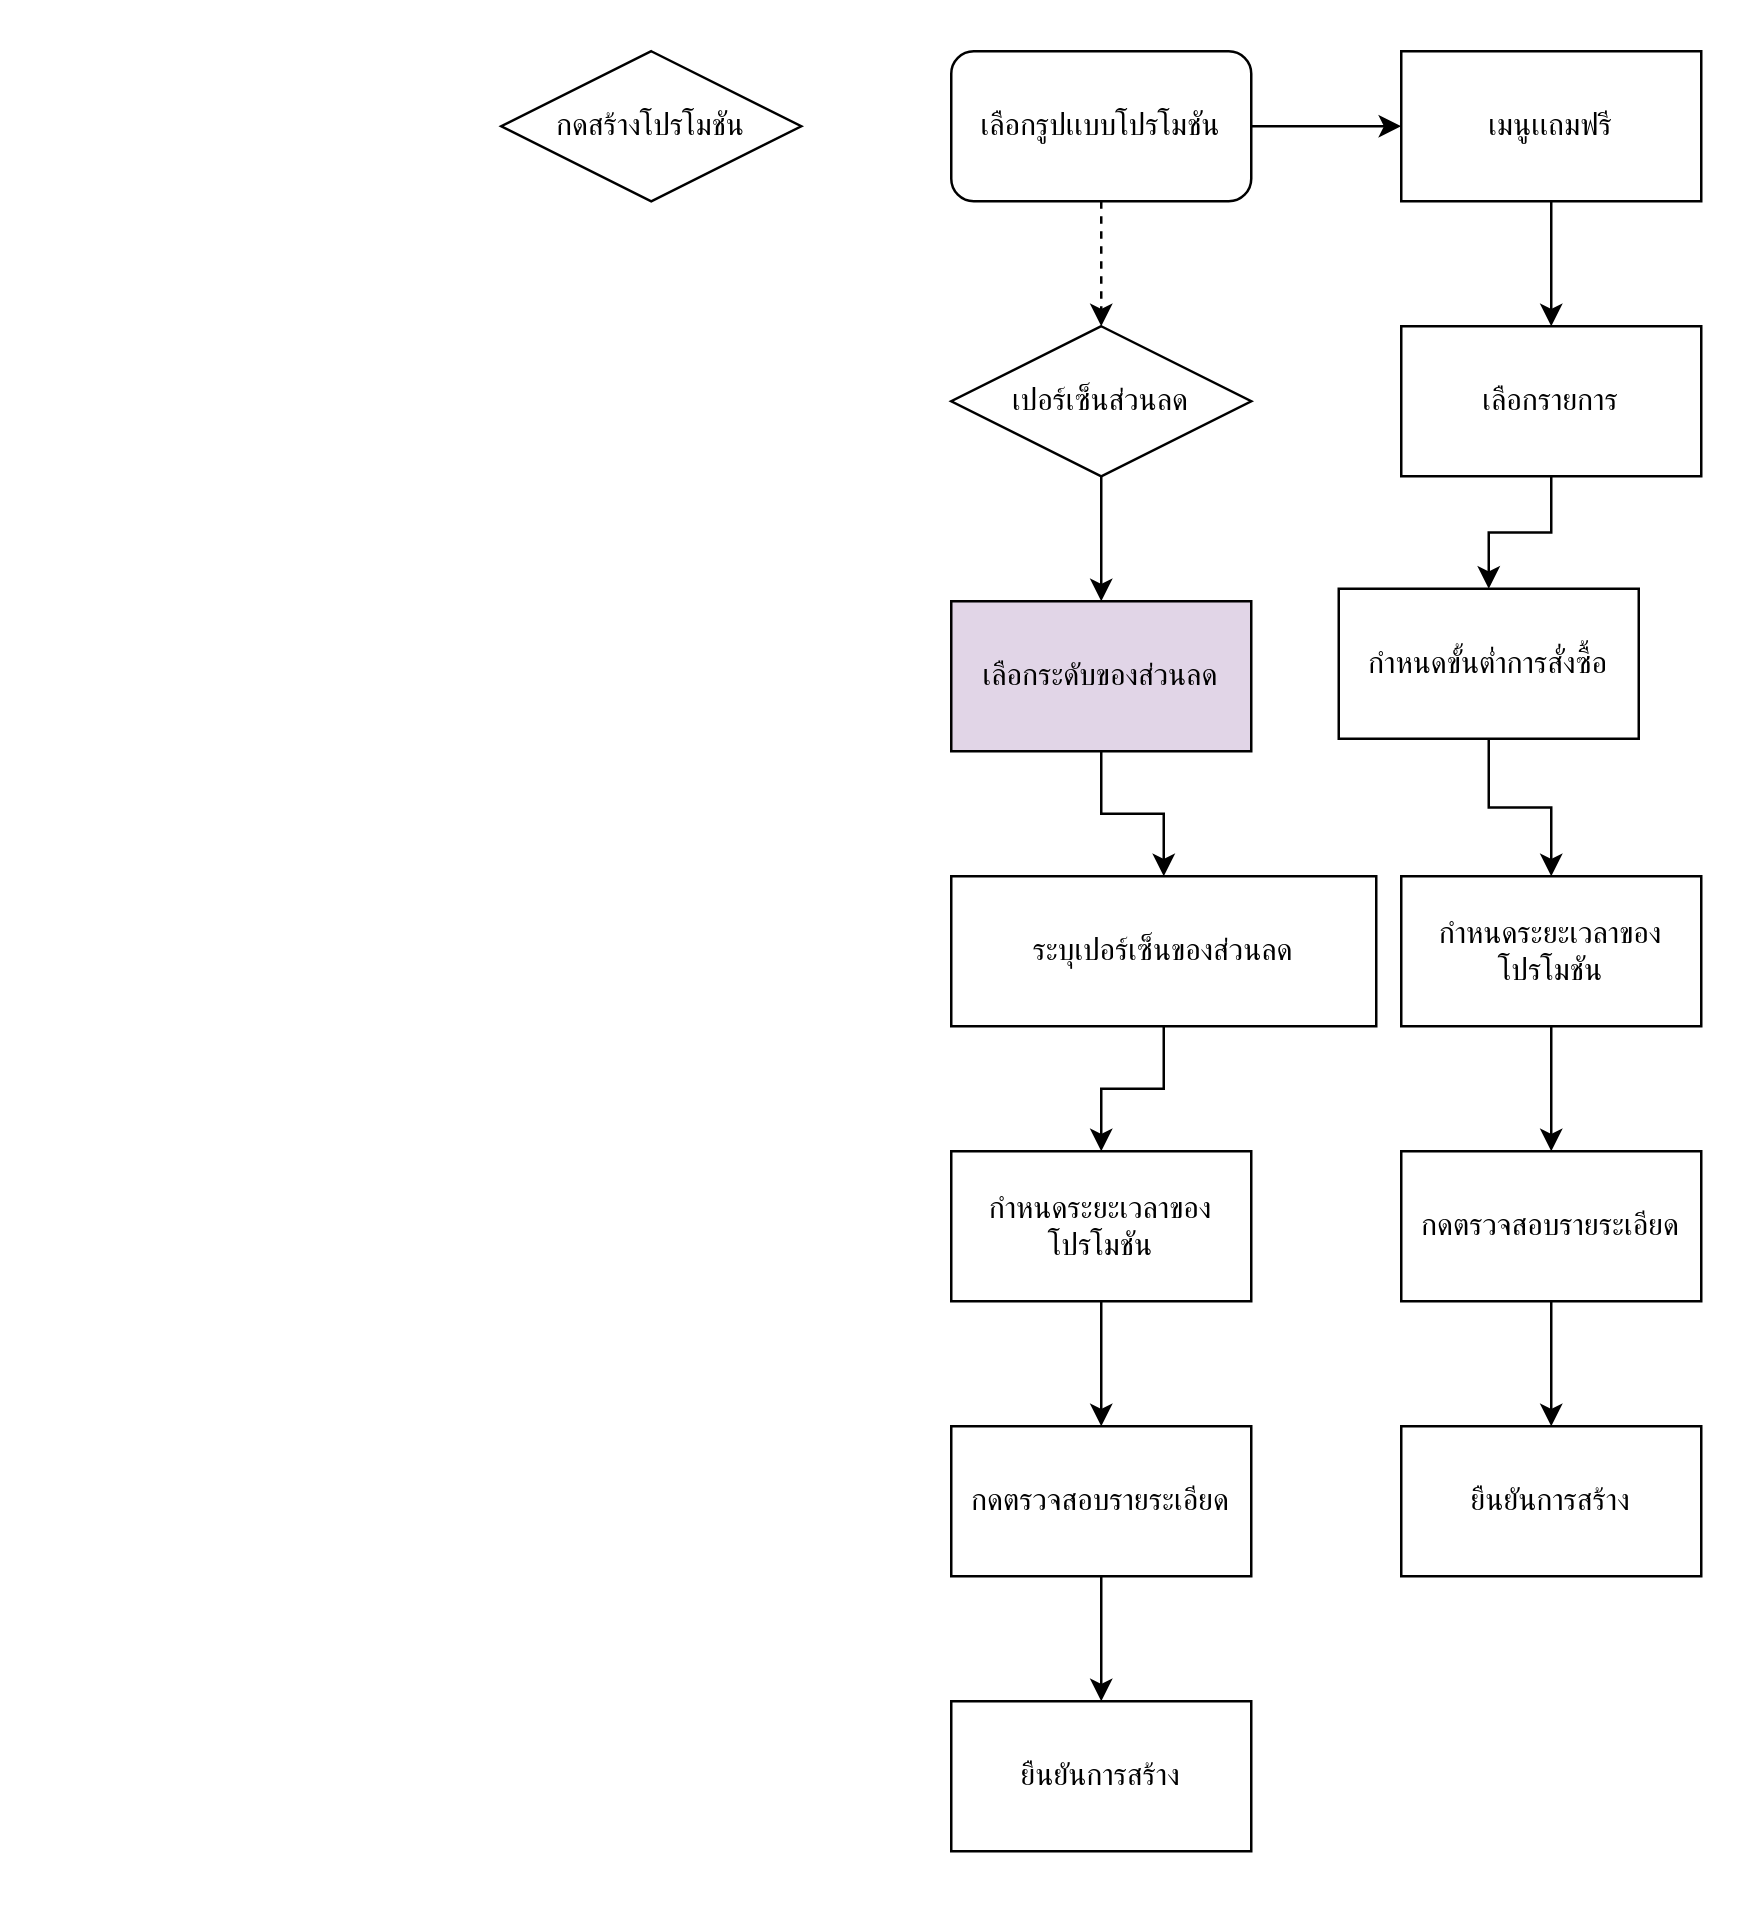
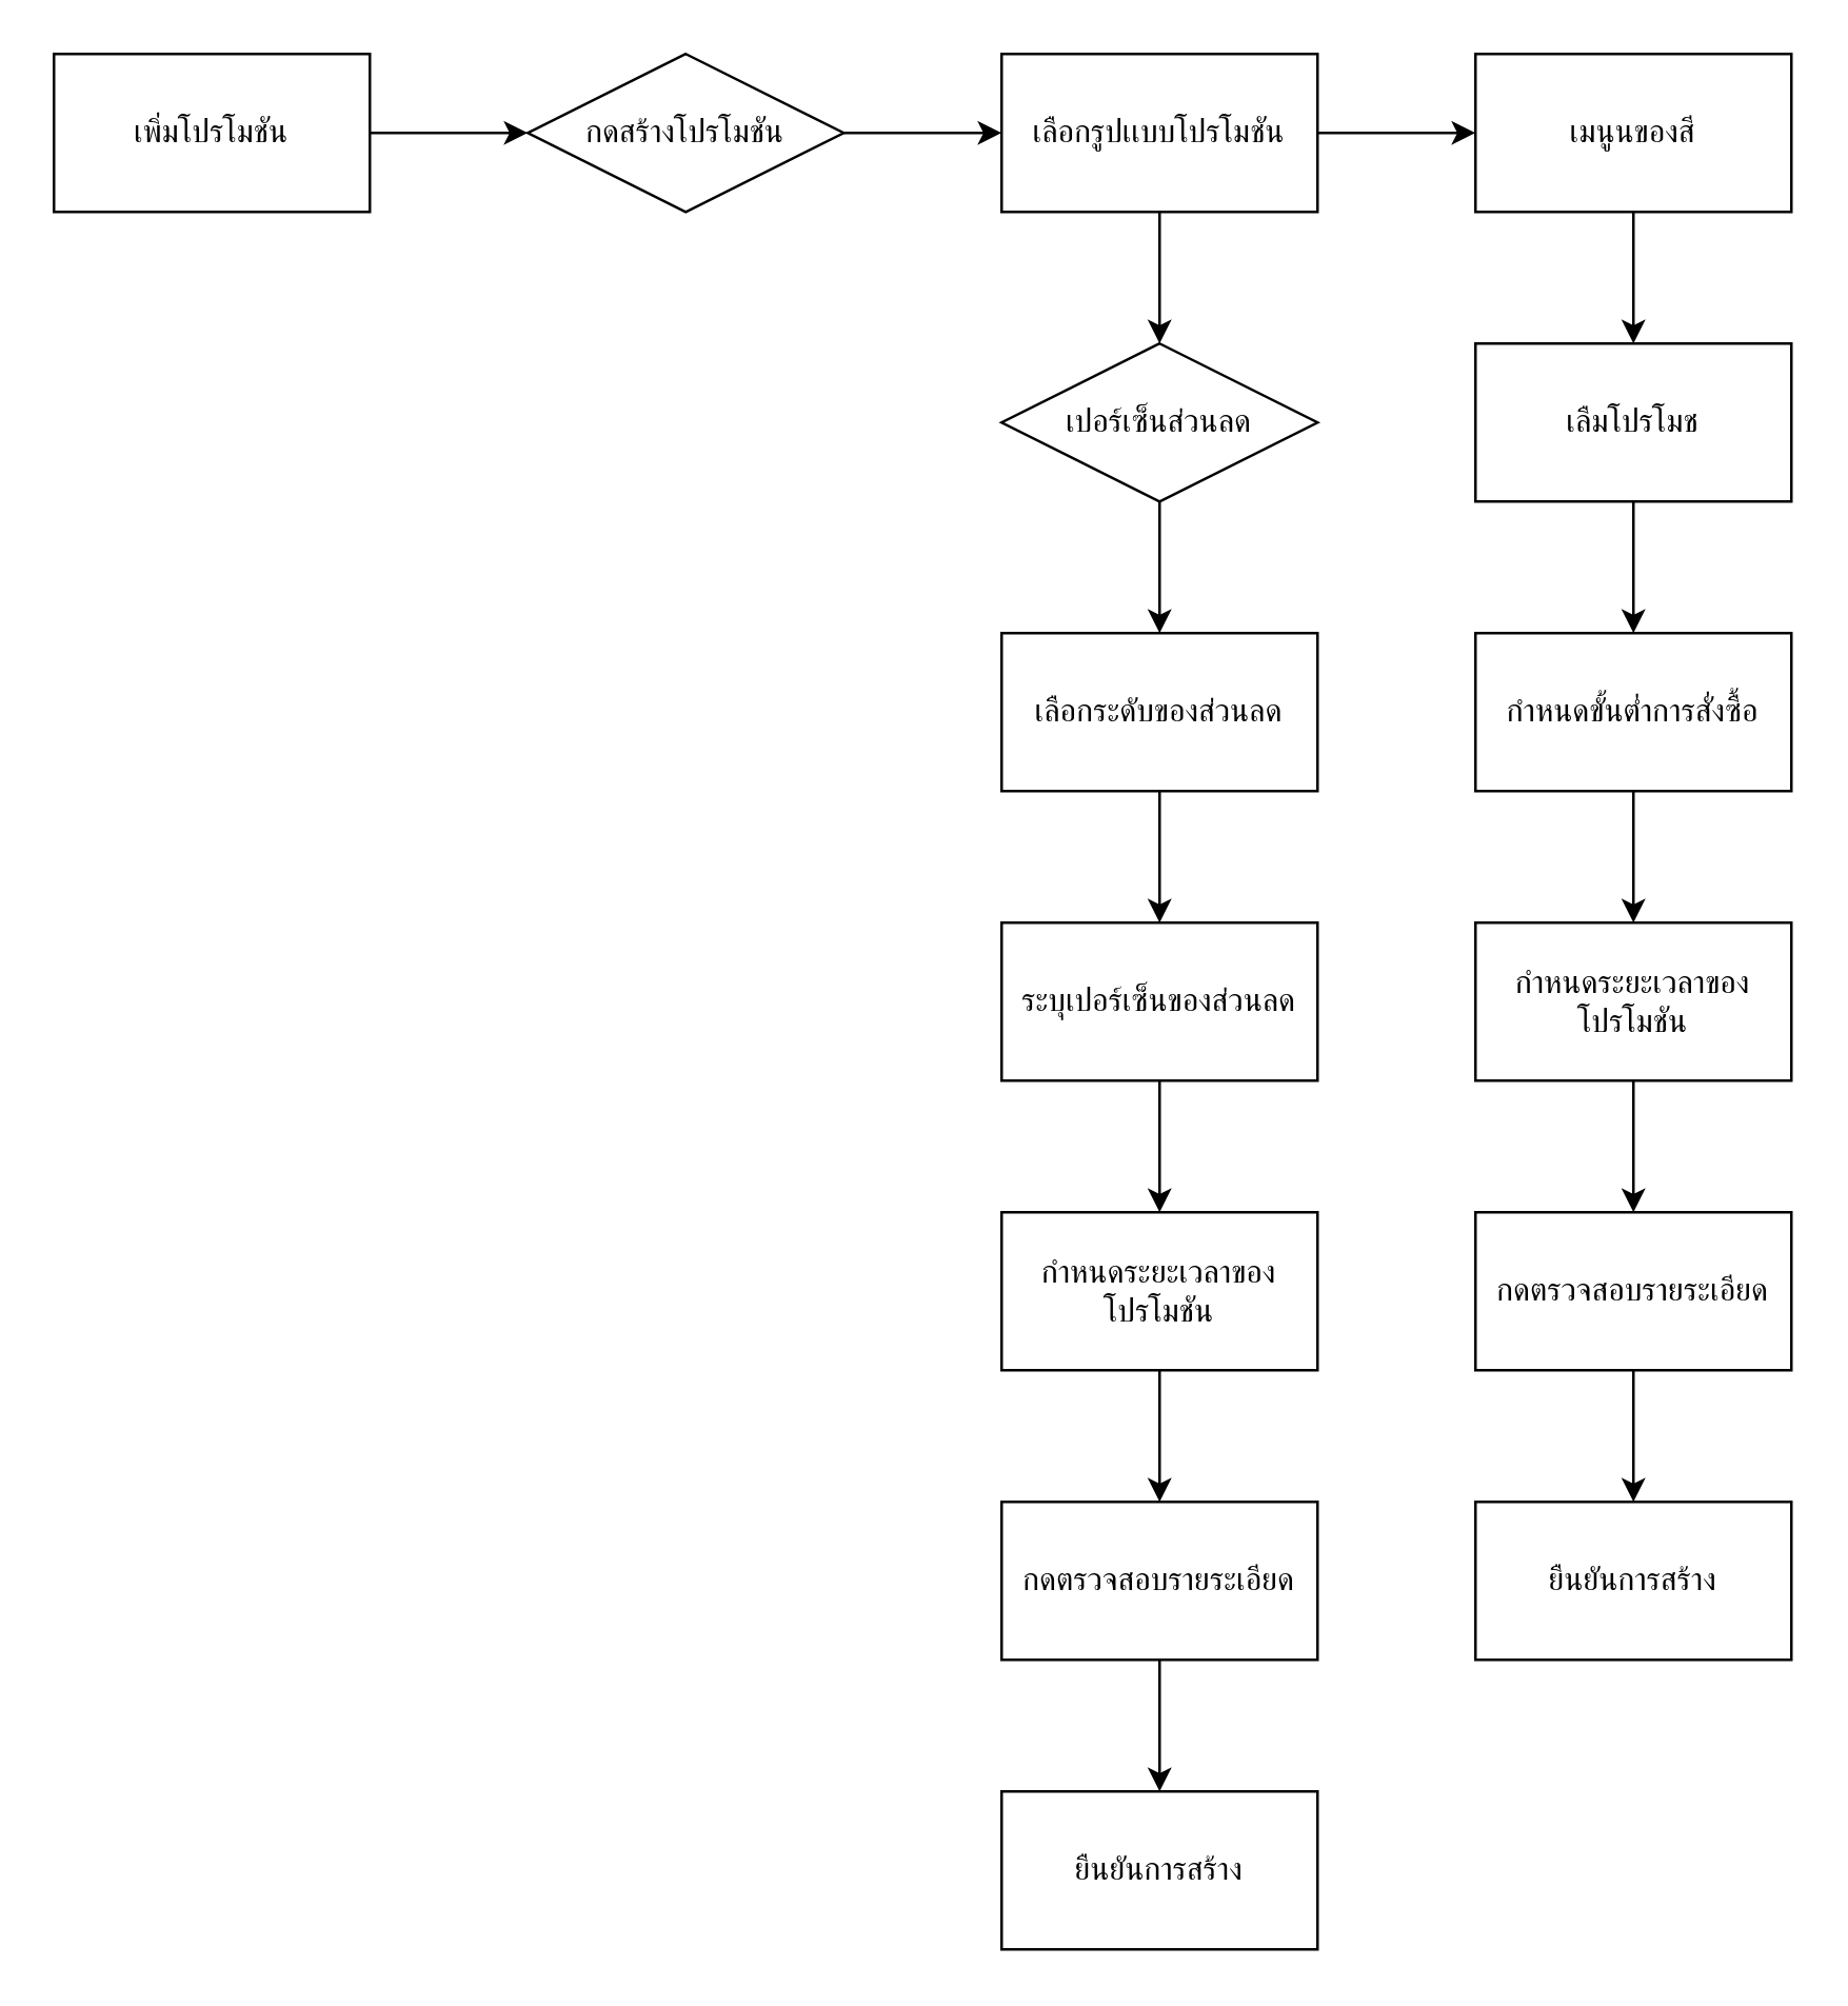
+ <mxCell id="3" value="เพิ่มโปรโมชัน" style="rounded=0;whiteSpace=wrap;html=1;" vertex="1" parent="1"><mxGeometry x="20" y="20" width="120" height="60" as="geometry" /></mxCell>
+ <mxCell id="2" style="edgeStyle=orthogonalEdgeStyle;rounded=0;orthogonalLoop=1;jettySize=auto;html=1;exitX=1;exitY=0.5;exitDx=0;exitDy=0;entryX=0;entryY=0.5;entryDx=0;entryDy=0;" edge="1" parent="1" source="3" target="5"><mxGeometry relative="1" as="geometry" /></mxCell>
+ <mxCell id="4" style="edgeStyle=orthogonalEdgeStyle;rounded=0;orthogonalLoop=1;jettySize=auto;html=1;exitX=1;exitY=0.5;exitDx=0;exitDy=0;entryX=0;entryY=0.5;entryDx=0;entryDy=0;" edge="1" parent="1" source="5" target="8"><mxGeometry relative="1" as="geometry" /></mxCell>
- <mxCell id="8" value="เลือกรูปเเบบโปรโมชัน" style="whiteSpace=wrap;html=1;rounded=1;" vertex="1" parent="1"><mxGeometry x="380" y="20" width="120" height="60" as="geometry" /></mxCell>
+ <mxCell id="8" value="เลือกรูปเเบบโปรโมชัน" style="rounded=0;whiteSpace=wrap;html=1;" vertex="1" parent="1"><mxGeometry x="380" y="20" width="120" height="60" as="geometry" /></mxCell>
- <mxCell id="21" value="เมนูเเถมฟรี" style="rounded=0;whiteSpace=wrap;html=1;" vertex="1" parent="1"><mxGeometry x="560" y="20" width="120" height="60" as="geometry" /></mxCell>
+ <mxCell id="21" value="เมนูนของสี" style="rounded=0;whiteSpace=wrap;html=1;" vertex="1" parent="1"><mxGeometry x="560" y="20" width="120" height="60" as="geometry" /></mxCell>
- <mxCell id="6" style="edgeStyle=orthogonalEdgeStyle;rounded=0;orthogonalLoop=1;jettySize=auto;html=1;exitX=0.5;exitY=1;exitDx=0;exitDy=0;entryX=0.5;entryY=0;entryDx=0;entryDy=0;dashed=1;" edge="1" parent="1" source="8" target="10"><mxGeometry relative="1" as="geometry" /></mxCell>
+ <mxCell id="6" style="edgeStyle=orthogonalEdgeStyle;rounded=0;orthogonalLoop=1;jettySize=auto;html=1;exitX=0.5;exitY=1;exitDx=0;exitDy=0;entryX=0.5;entryY=0;entryDx=0;entryDy=0;" edge="1" parent="1" source="8" target="10"><mxGeometry relative="1" as="geometry" /></mxCell>
- <mxCell id="23" value="เลือกรายการ" style="rounded=0;whiteSpace=wrap;html=1;" vertex="1" parent="1"><mxGeometry x="560" y="130" width="120" height="60" as="geometry" /></mxCell>
+ <mxCell id="23" value="เลืมโปรโมช" style="rounded=0;whiteSpace=wrap;html=1;" vertex="1" parent="1"><mxGeometry x="560" y="130" width="120" height="60" as="geometry" /></mxCell>
- <mxCell id="25" value="กำหนดขั้นต่ำการสั่งซื้อ" style="rounded=0;whiteSpace=wrap;html=1;" vertex="1" parent="1"><mxGeometry x="535" y="235" width="120" height="60" as="geometry" /></mxCell>
+ <mxCell id="25" value="กำหนดขั้นต่ำการสั่งซื้อ" style="rounded=0;whiteSpace=wrap;html=1;" vertex="1" parent="1"><mxGeometry x="560" y="240" width="120" height="60" as="geometry" /></mxCell>
- <mxCell id="12" value="เลือกระดับของส่วนลด" style="rounded=0;whiteSpace=wrap;html=1;fillColor=#e1d5e7;" vertex="1" parent="1"><mxGeometry x="380" y="240" width="120" height="60" as="geometry" /></mxCell>
+ <mxCell id="12" value="เลือกระดับของส่วนลด" style="rounded=0;whiteSpace=wrap;html=1;" vertex="1" parent="1"><mxGeometry x="380" y="240" width="120" height="60" as="geometry" /></mxCell>
- <mxCell id="14" value="ระบุเปอร์เซ็นของส่วนลด" style="rounded=0;whiteSpace=wrap;html=1;" vertex="1" parent="1"><mxGeometry x="380" y="350" width="170" height="60" as="geometry" /></mxCell>
+ <mxCell id="14" value="ระบุเปอร์เซ็นของส่วนลด" style="rounded=0;whiteSpace=wrap;html=1;" vertex="1" parent="1"><mxGeometry x="380" y="350" width="120" height="60" as="geometry" /></mxCell>
